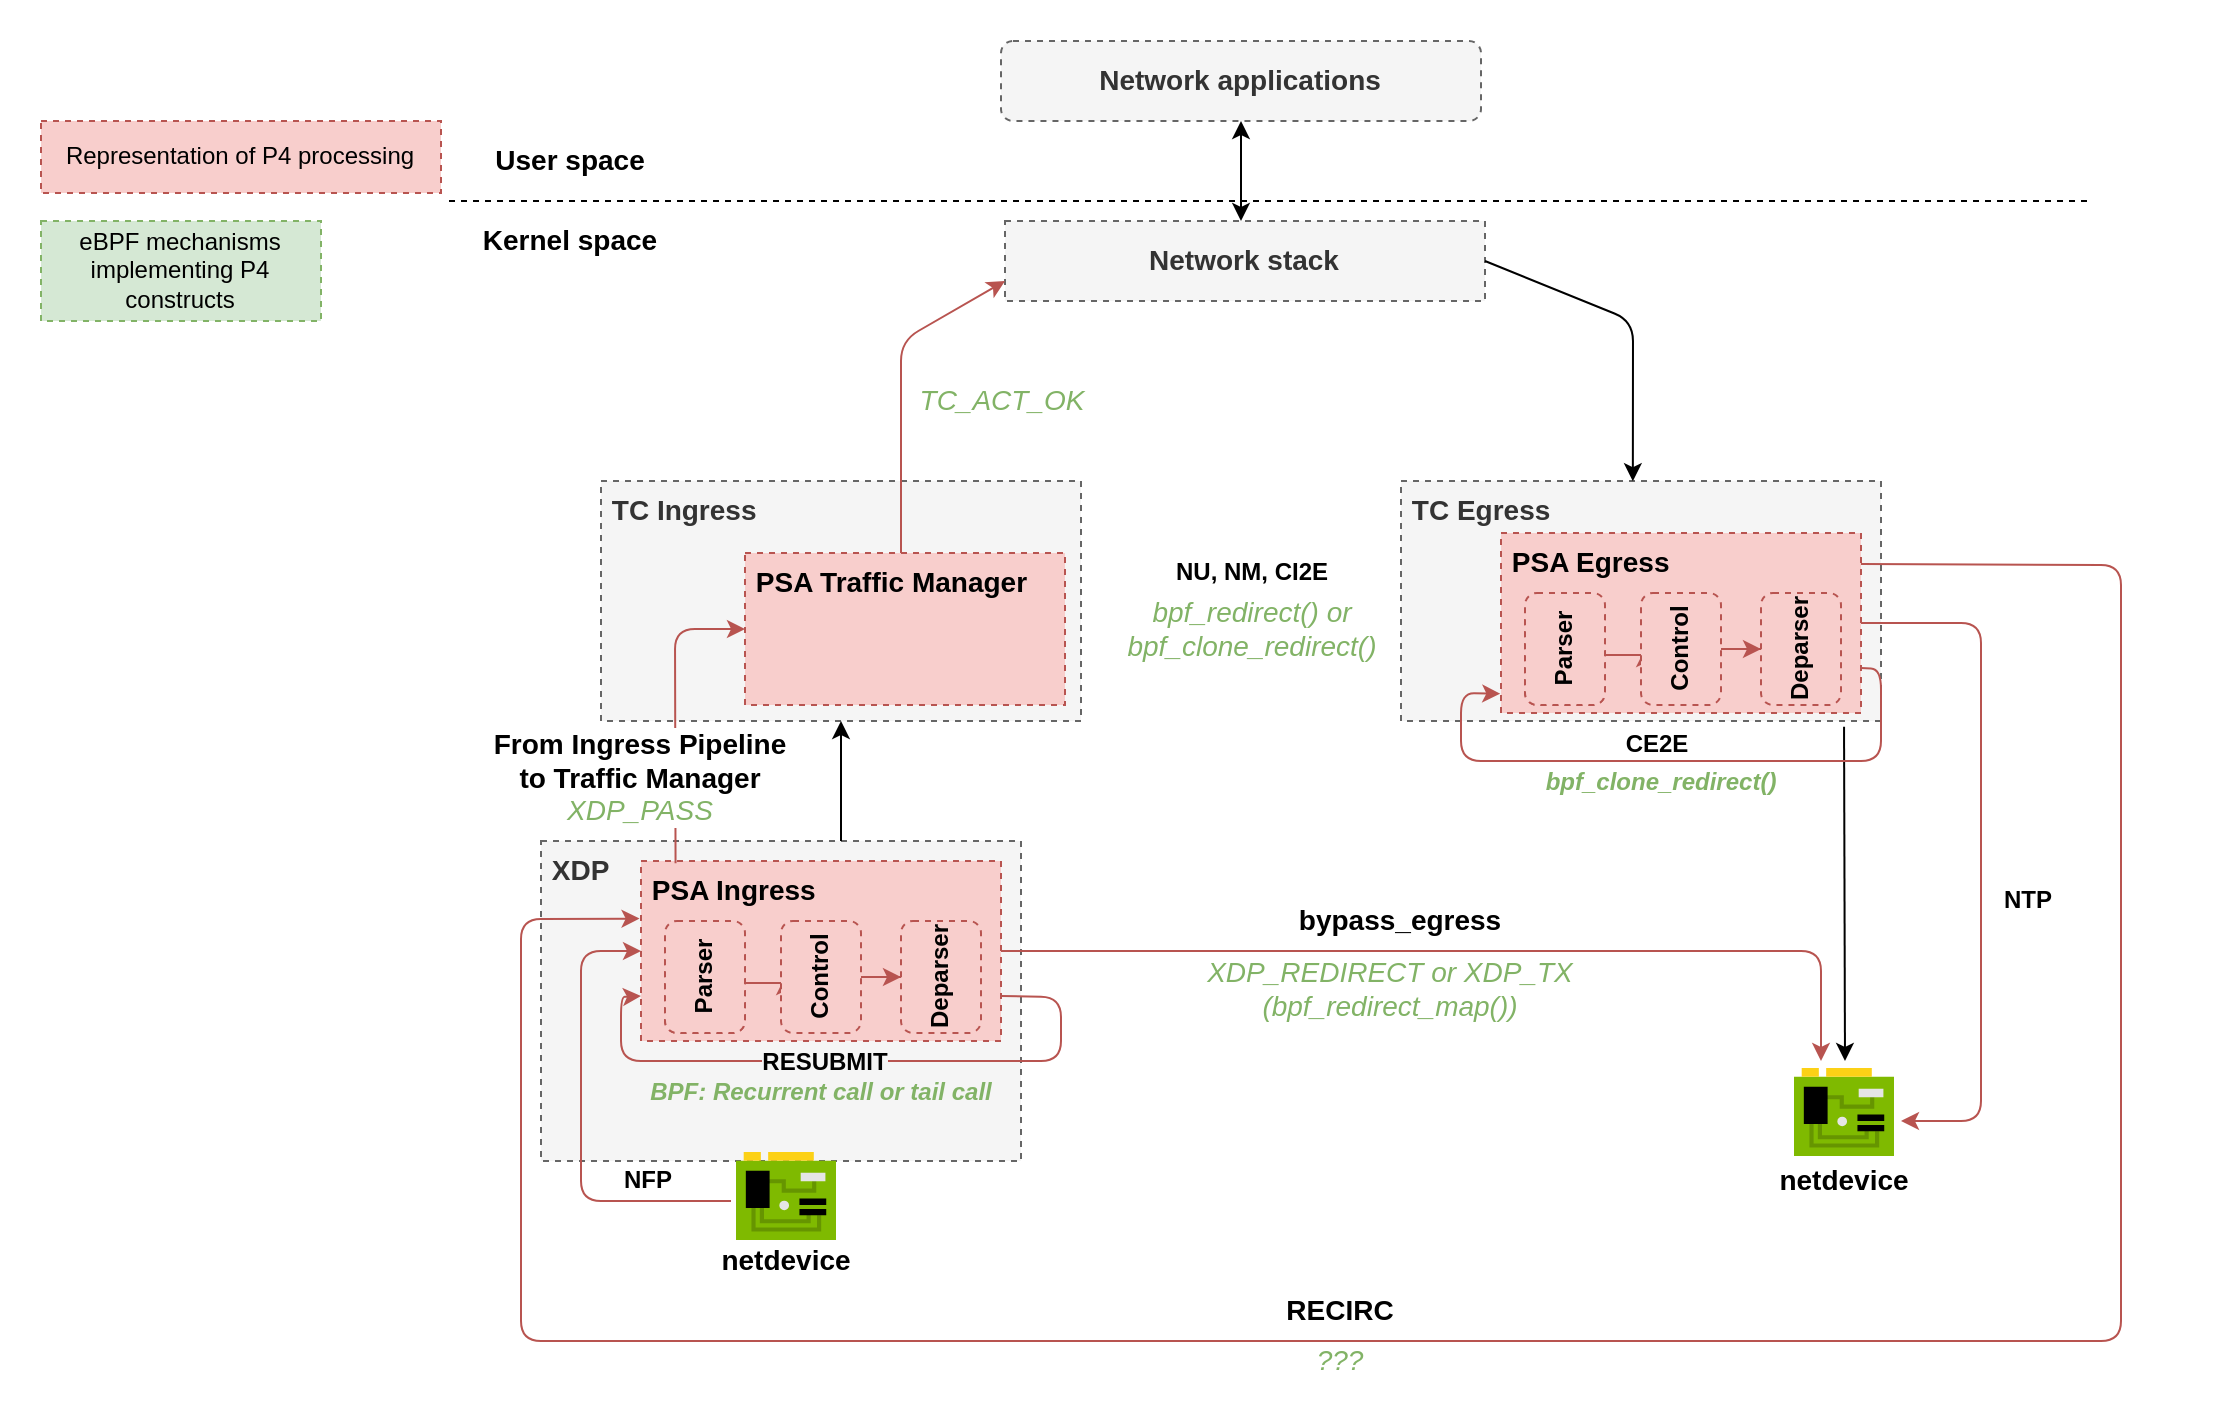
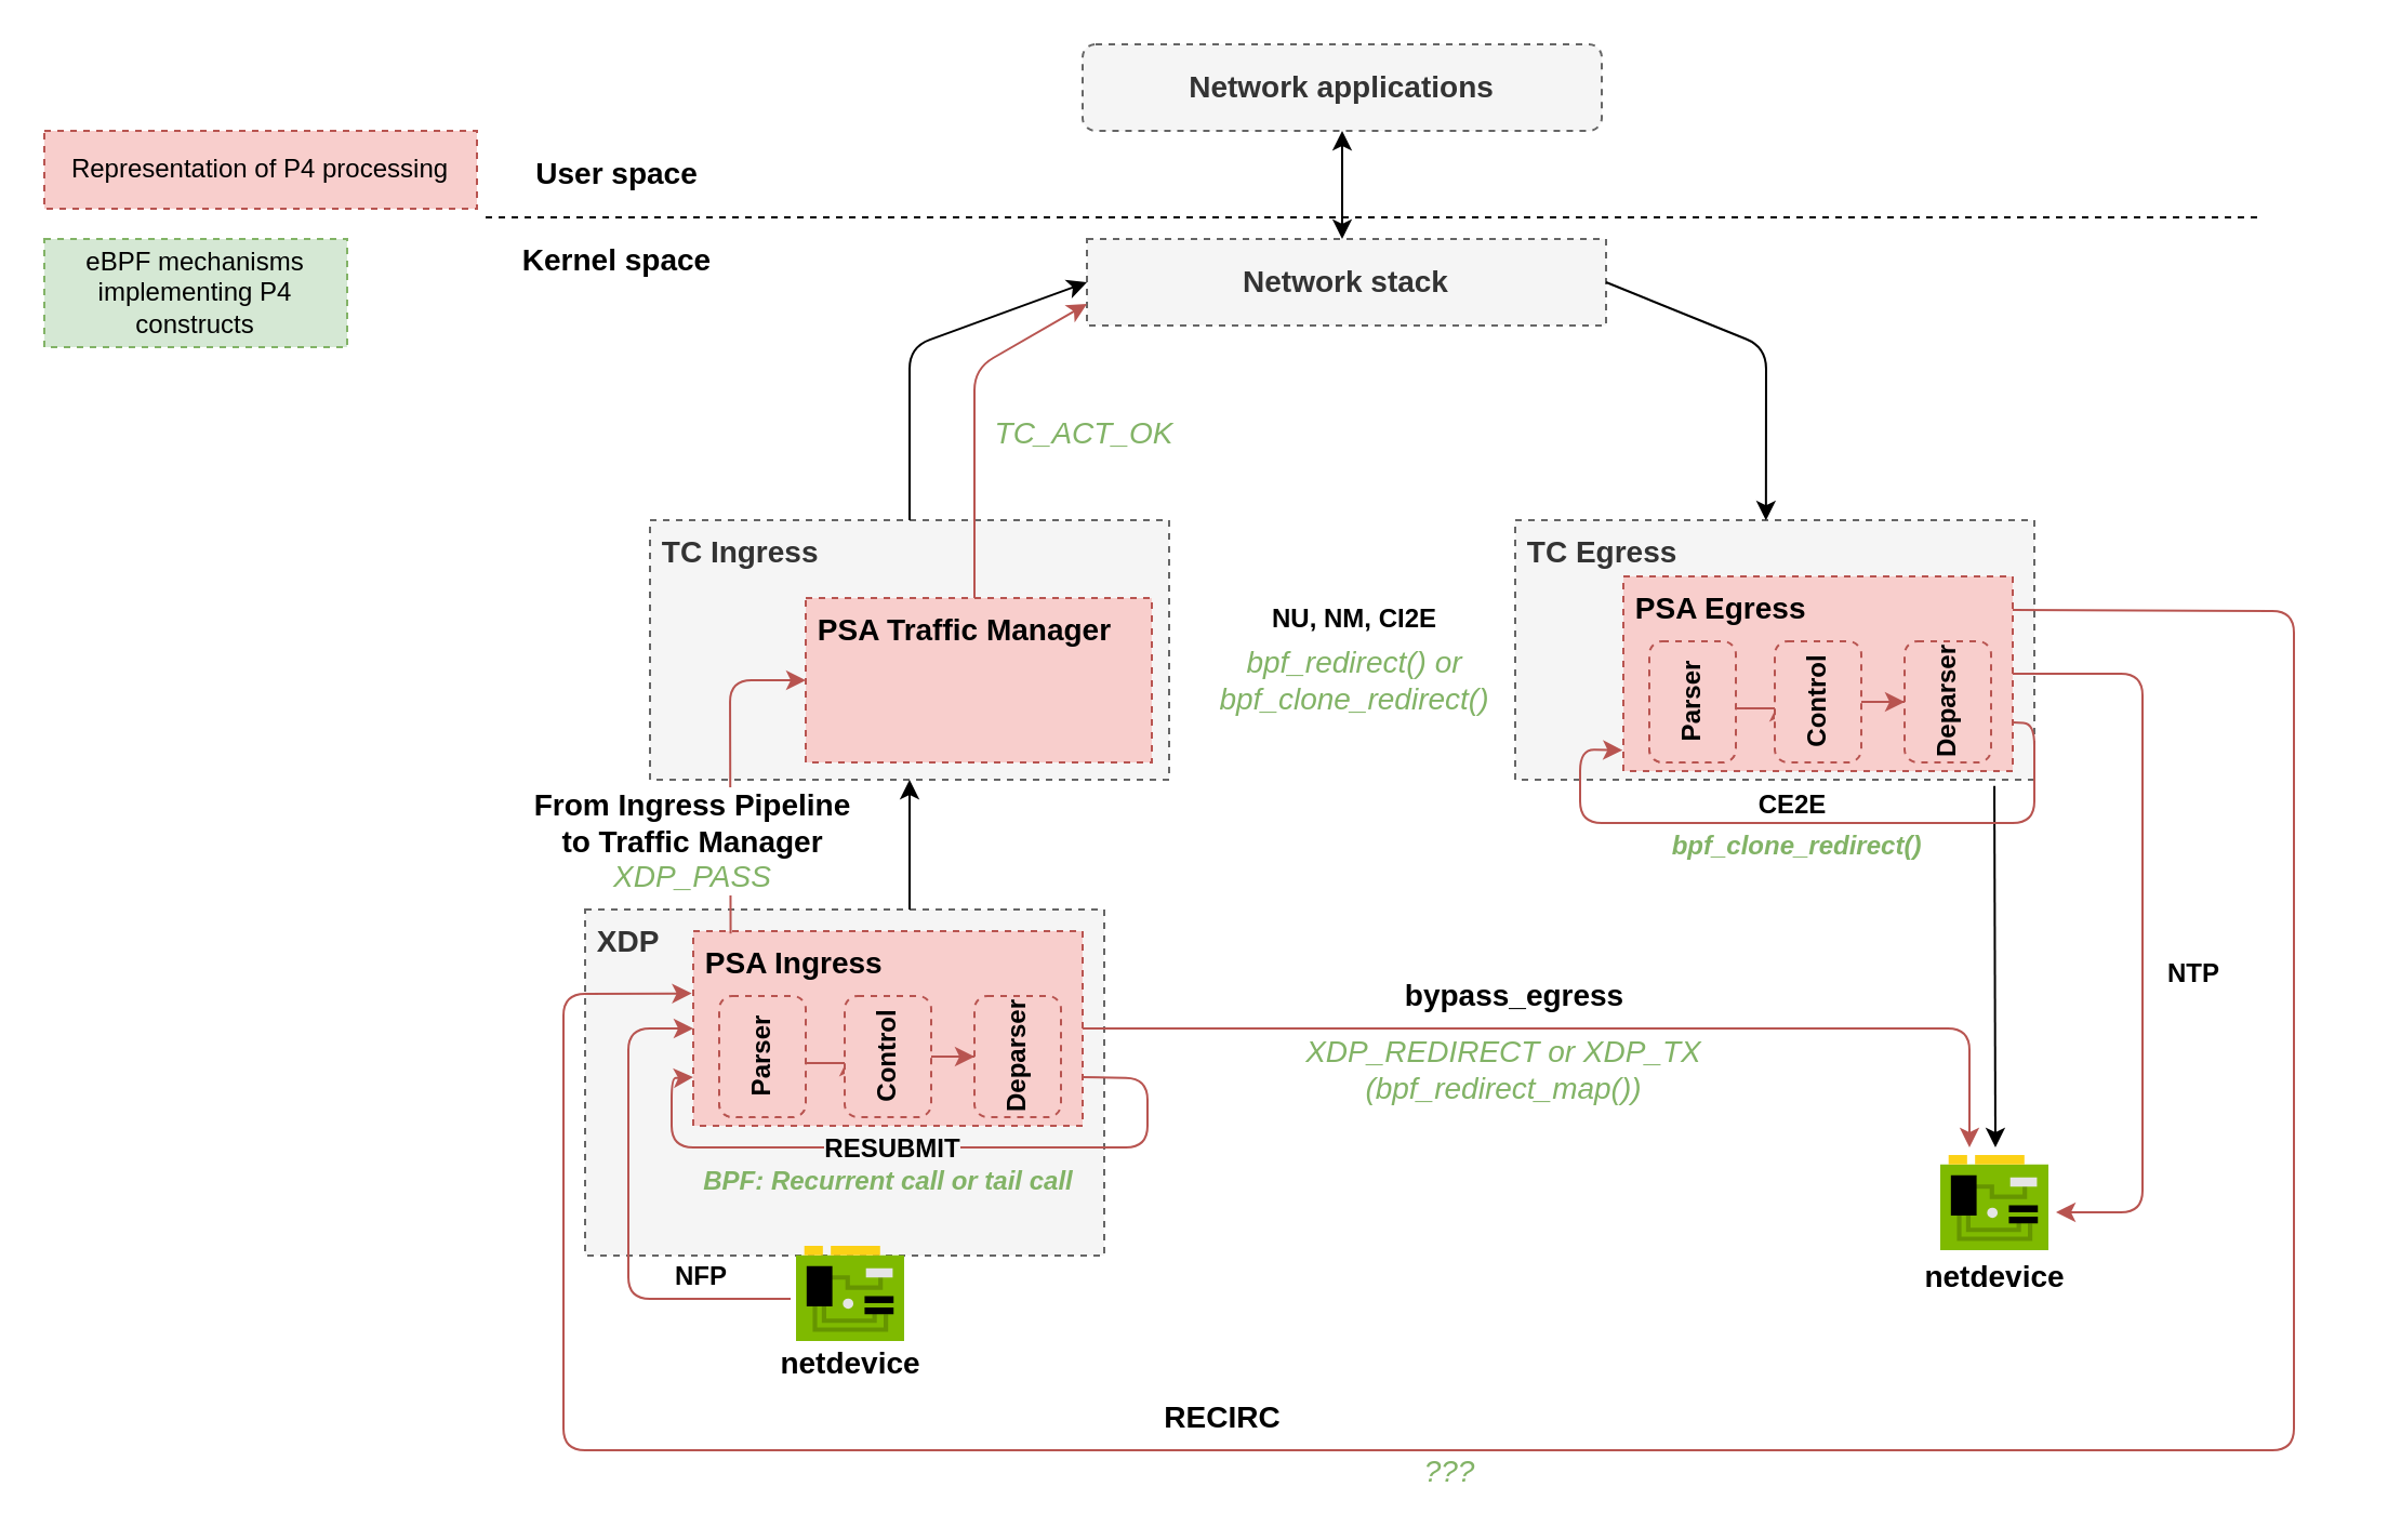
+ <mxCell id="12" value="" style="endArrow=classic;html=1;entryX=0;entryY=0.5;entryDx=0;entryDy=0;exitX=0.5;exitY=0;exitDx=0;exitDy=0;" parent="1" source="6" target="8" edge="1"><mxGeometry width="50" height="50" relative="1" as="geometry"><mxPoint x="390" y="240" as="sourcePoint" /><mxPoint x="440" y="190" as="targetPoint" /><Array as="points"><mxPoint x="420" y="160" /></Array></mxGeometry></mxCell>
- <mxCell id="56" value="&lt;b&gt;&lt;font style=&quot;font-size: 14px&quot;&gt;RECIRC&lt;/font&gt;&lt;/b&gt;" style="text;html=1;strokeColor=none;fillColor=none;align=center;verticalAlign=middle;whiteSpace=wrap;rounded=0;" parent="1" vertex="1"><mxGeometry x="650" y="645" width="40" height="20" as="geometry" /></mxCell>
+ <mxCell id="56" value="&lt;b&gt;&lt;font style=&quot;font-size: 14px&quot;&gt;RECIRC&lt;/font&gt;&lt;/b&gt;" style="text;html=1;strokeColor=none;fillColor=none;align=center;verticalAlign=middle;whiteSpace=wrap;rounded=0;" parent="1" vertex="1"><mxGeometry x="545" y="645" width="40" height="20" as="geometry" /></mxCell>
